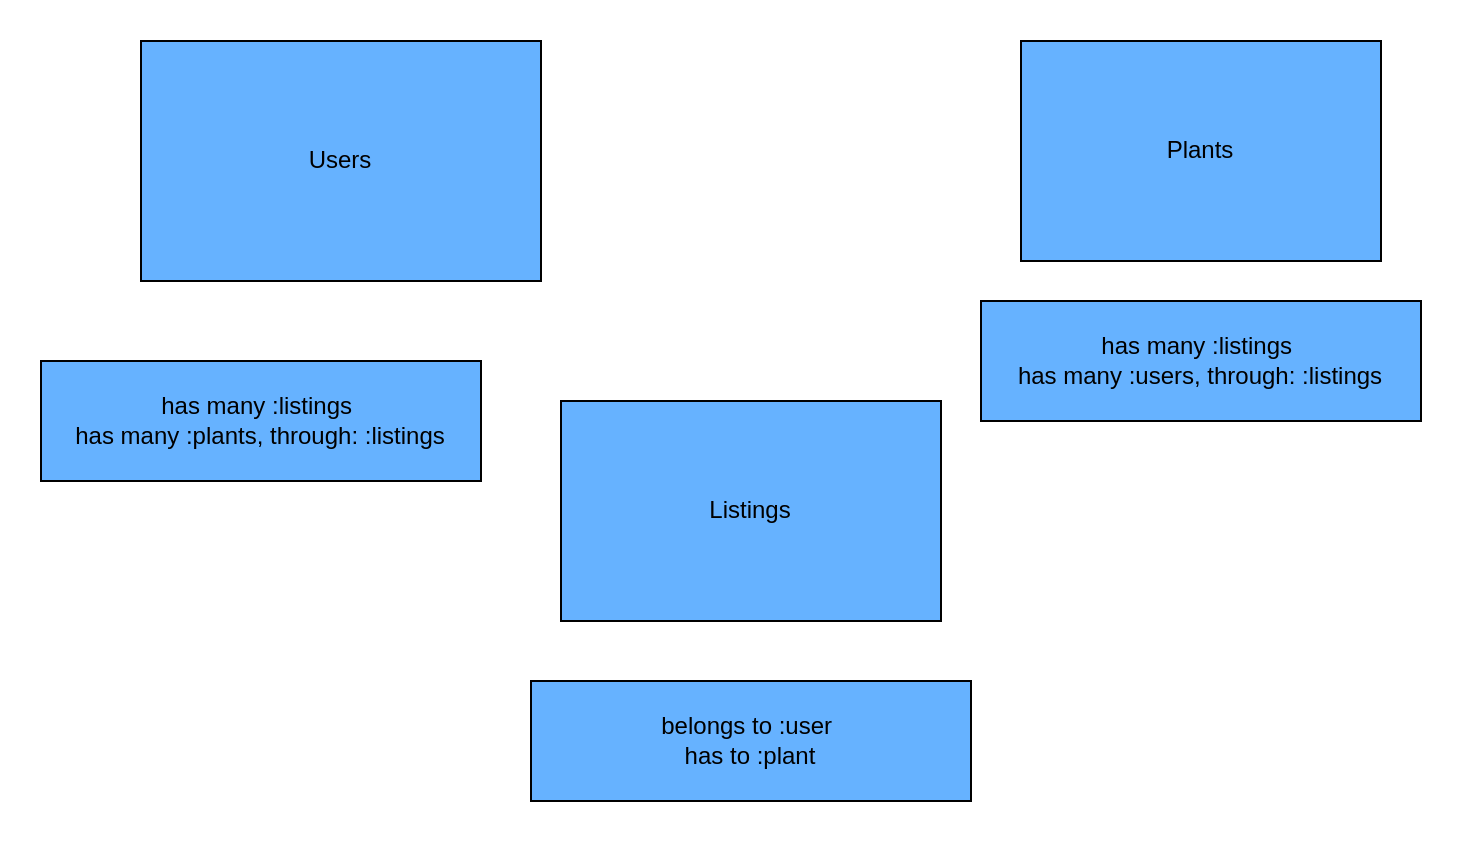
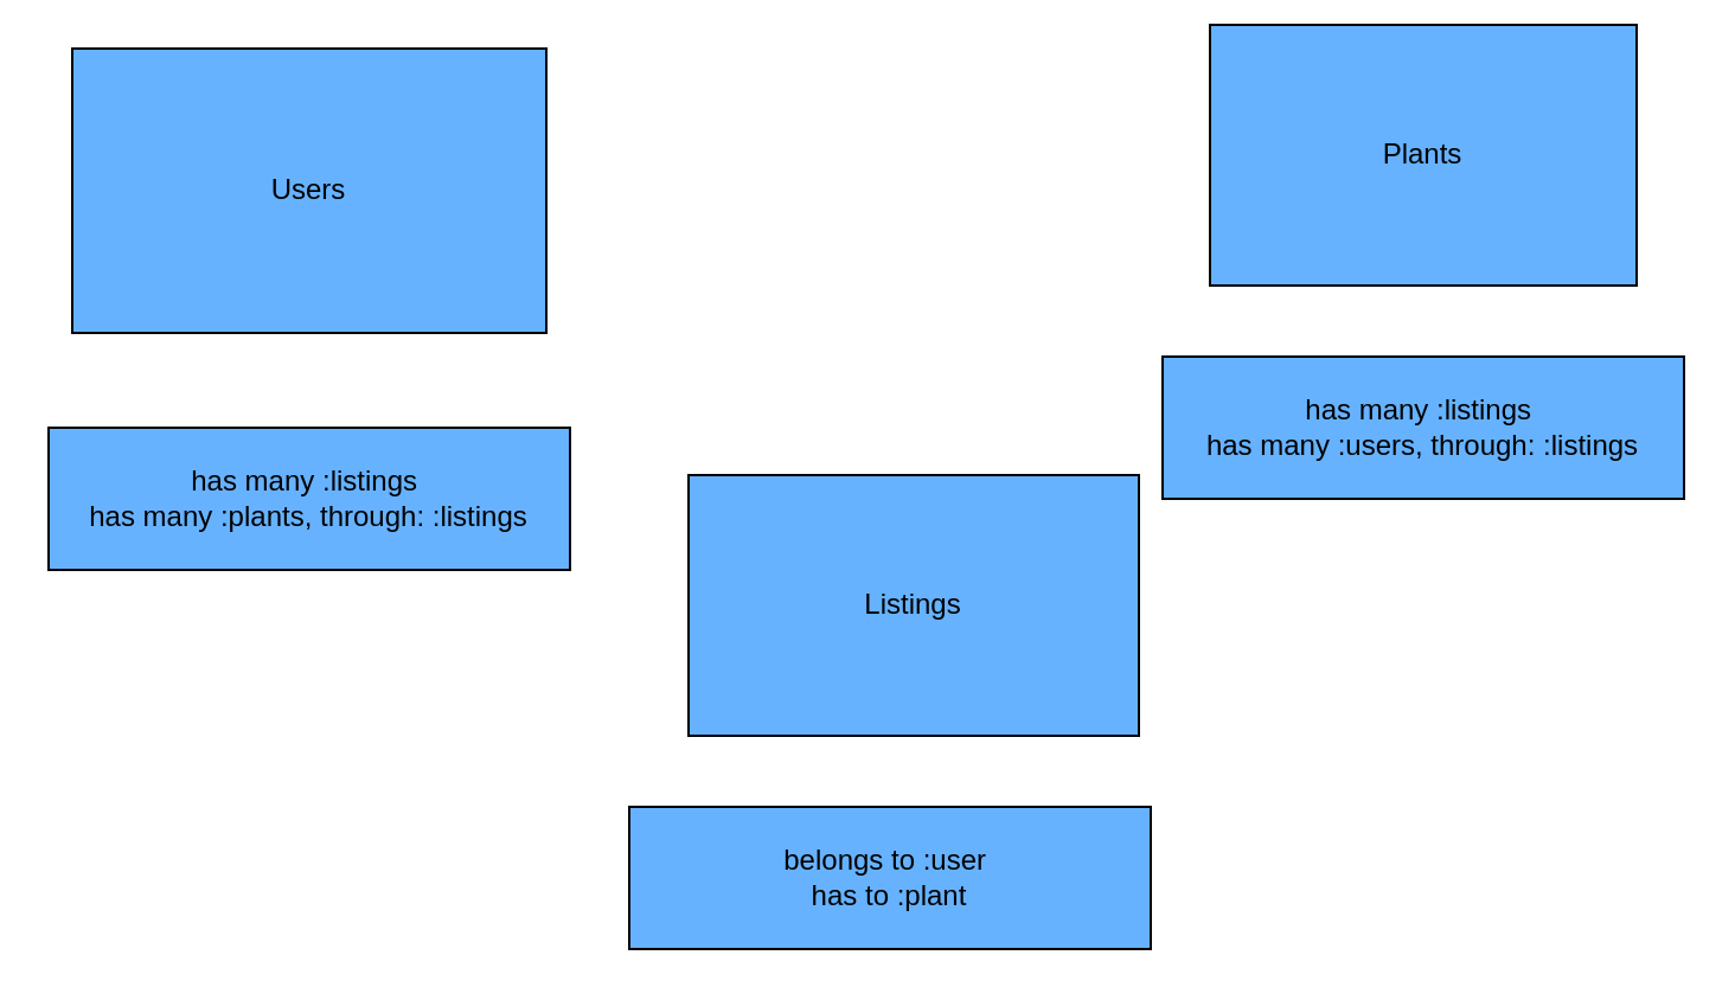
- <mxCell id="3" value="Plants" style="whiteSpace=wrap;html=1;fillColor=#66B2FF;" parent="1" vertex="1"><mxGeometry x="510" y="20" width="180" height="110" as="geometry" /></mxCell>
+ <mxCell id="3" value="Plants" style="whiteSpace=wrap;html=1;fillColor=#66B2FF;" parent="1" vertex="1"><mxGeometry x="510" y="10" width="180" height="110" as="geometry" /></mxCell>
- <mxCell id="2" value="Users" style="whiteSpace=wrap;html=1;fillColor=#66B2FF;" parent="1" vertex="1"><mxGeometry x="70" y="20" width="200" height="120" as="geometry" /></mxCell>
+ <mxCell id="2" value="Users" style="whiteSpace=wrap;html=1;fillColor=#66B2FF;" parent="1" vertex="1"><mxGeometry x="30" y="20" width="200" height="120" as="geometry" /></mxCell>
- <mxCell id="4" value="Listings" style="whiteSpace=wrap;html=1;fillColor=#66B2FF;" parent="1" vertex="1"><mxGeometry x="280" y="200" width="190" height="110" as="geometry" /></mxCell>
+ <mxCell id="4" value="Listings" style="whiteSpace=wrap;html=1;fillColor=#66B2FF;" parent="1" vertex="1"><mxGeometry x="290" y="200" width="190" height="110" as="geometry" /></mxCell>
